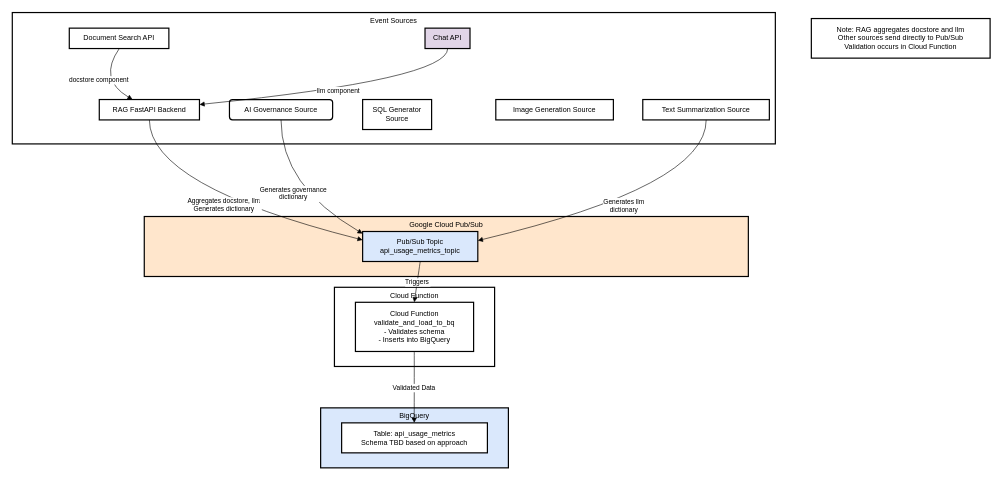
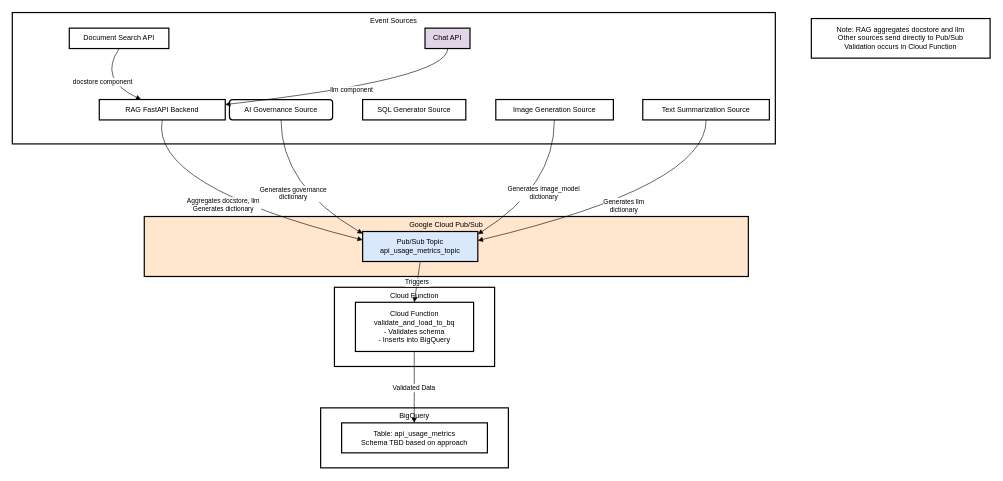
- <mxCell id="11" value="RAG FastAPI Backend" style="whiteSpace=wrap;strokeWidth=2;" vertex="1" parent="1"><mxGeometry x="165" y="165" width="167" height="34" as="geometry" /></mxCell>
+ <mxCell id="11" value="RAG FastAPI Backend" style="whiteSpace=wrap;strokeWidth=2;" vertex="1" parent="1"><mxGeometry x="165" y="165" width="210" height="34" as="geometry" /></mxCell>
- <mxCell id="13" value="SQL Generator Source" style="whiteSpace=wrap;strokeWidth=2;" vertex="1" parent="1"><mxGeometry x="604" y="165" width="115" height="50" as="geometry" /></mxCell>
+ <mxCell id="13" value="SQL Generator Source" style="whiteSpace=wrap;strokeWidth=2;" vertex="1" parent="1"><mxGeometry x="604" y="165" width="172" height="34" as="geometry" /></mxCell>
+ <mxCell id="21" value="Generates image_model&#10;dictionary" style="curved=1;startArrow=none;endArrow=block;exitX=0.498;exitY=1;entryX=1.001;entryY=0.088;rounded=0;" edge="1" parent="1" source="14" target="7"><mxGeometry relative="1" as="geometry"><Array as="points"><mxPoint x="924" y="309" /></Array></mxGeometry></mxCell>
- <mxCell id="2" value="BigQuery" style="whiteSpace=wrap;strokeWidth=2;verticalAlign=top;fillColor=#dae8fc;" vertex="1" parent="1"><mxGeometry x="534" y="679" width="313" height="100" as="geometry" /></mxCell>
+ <mxCell id="2" value="BigQuery" style="whiteSpace=wrap;strokeWidth=2;verticalAlign=top;" vertex="1" parent="1"><mxGeometry x="534" y="679" width="313" height="100" as="geometry" /></mxCell>
